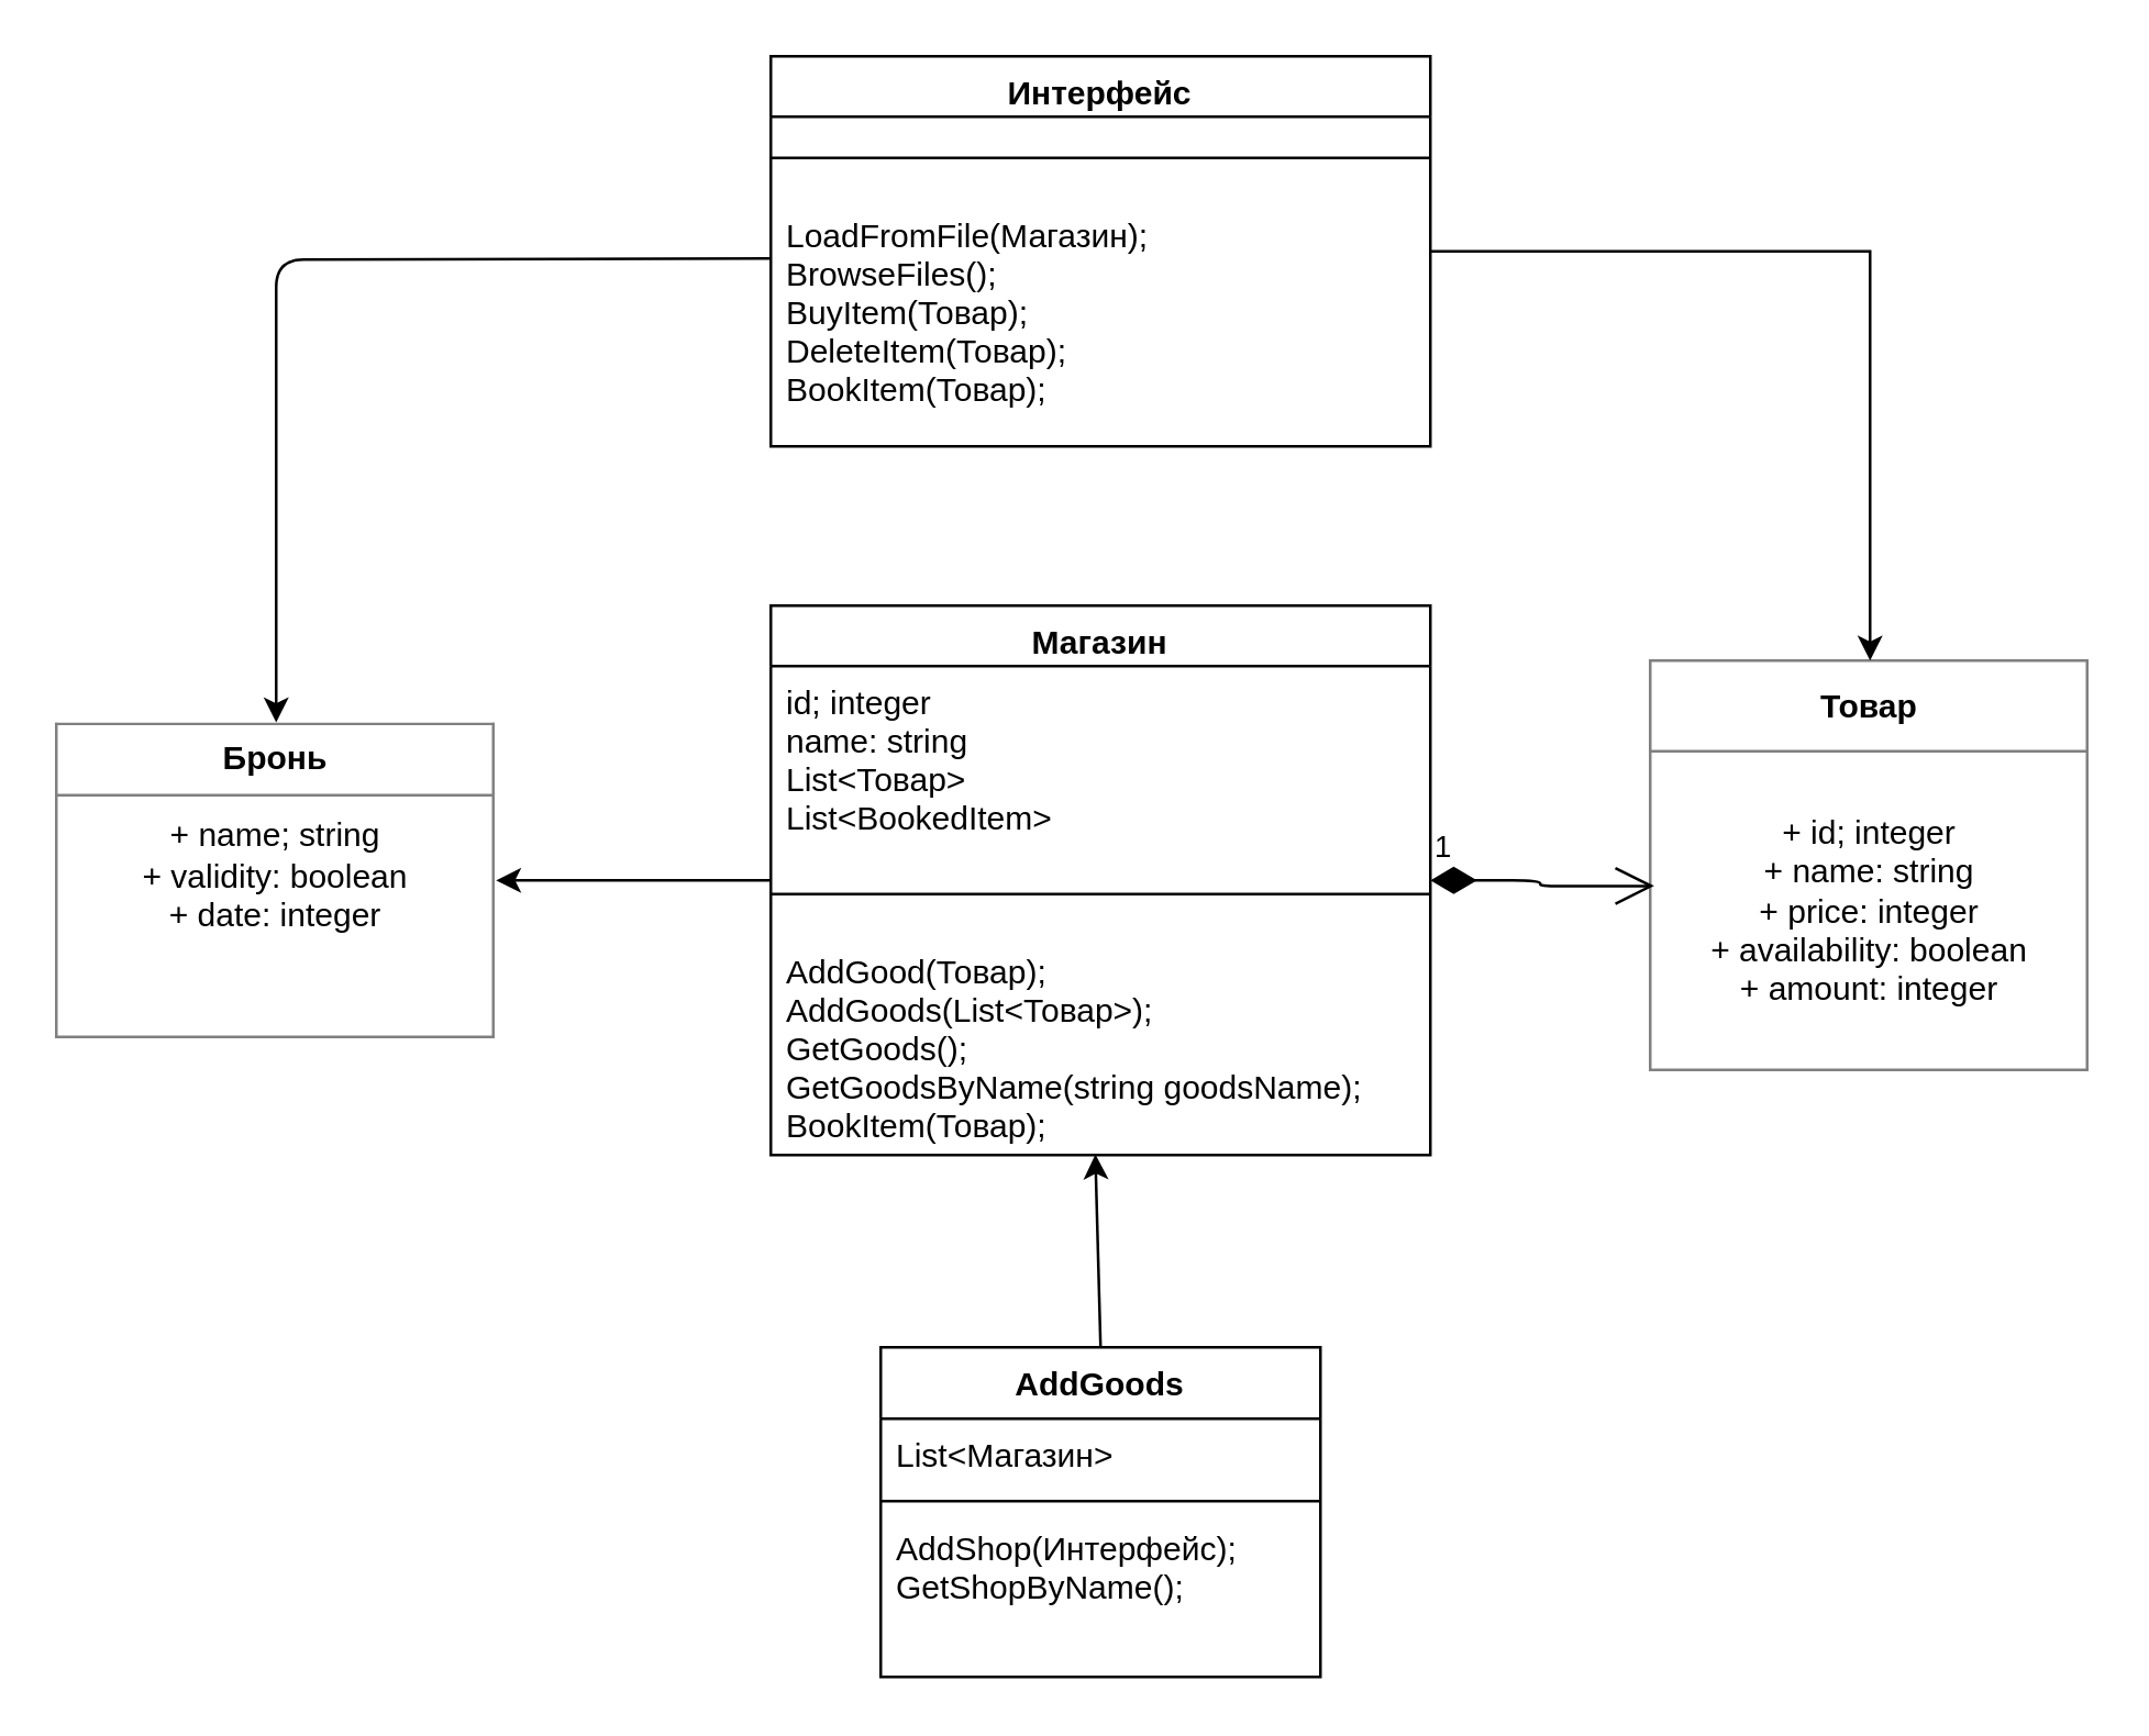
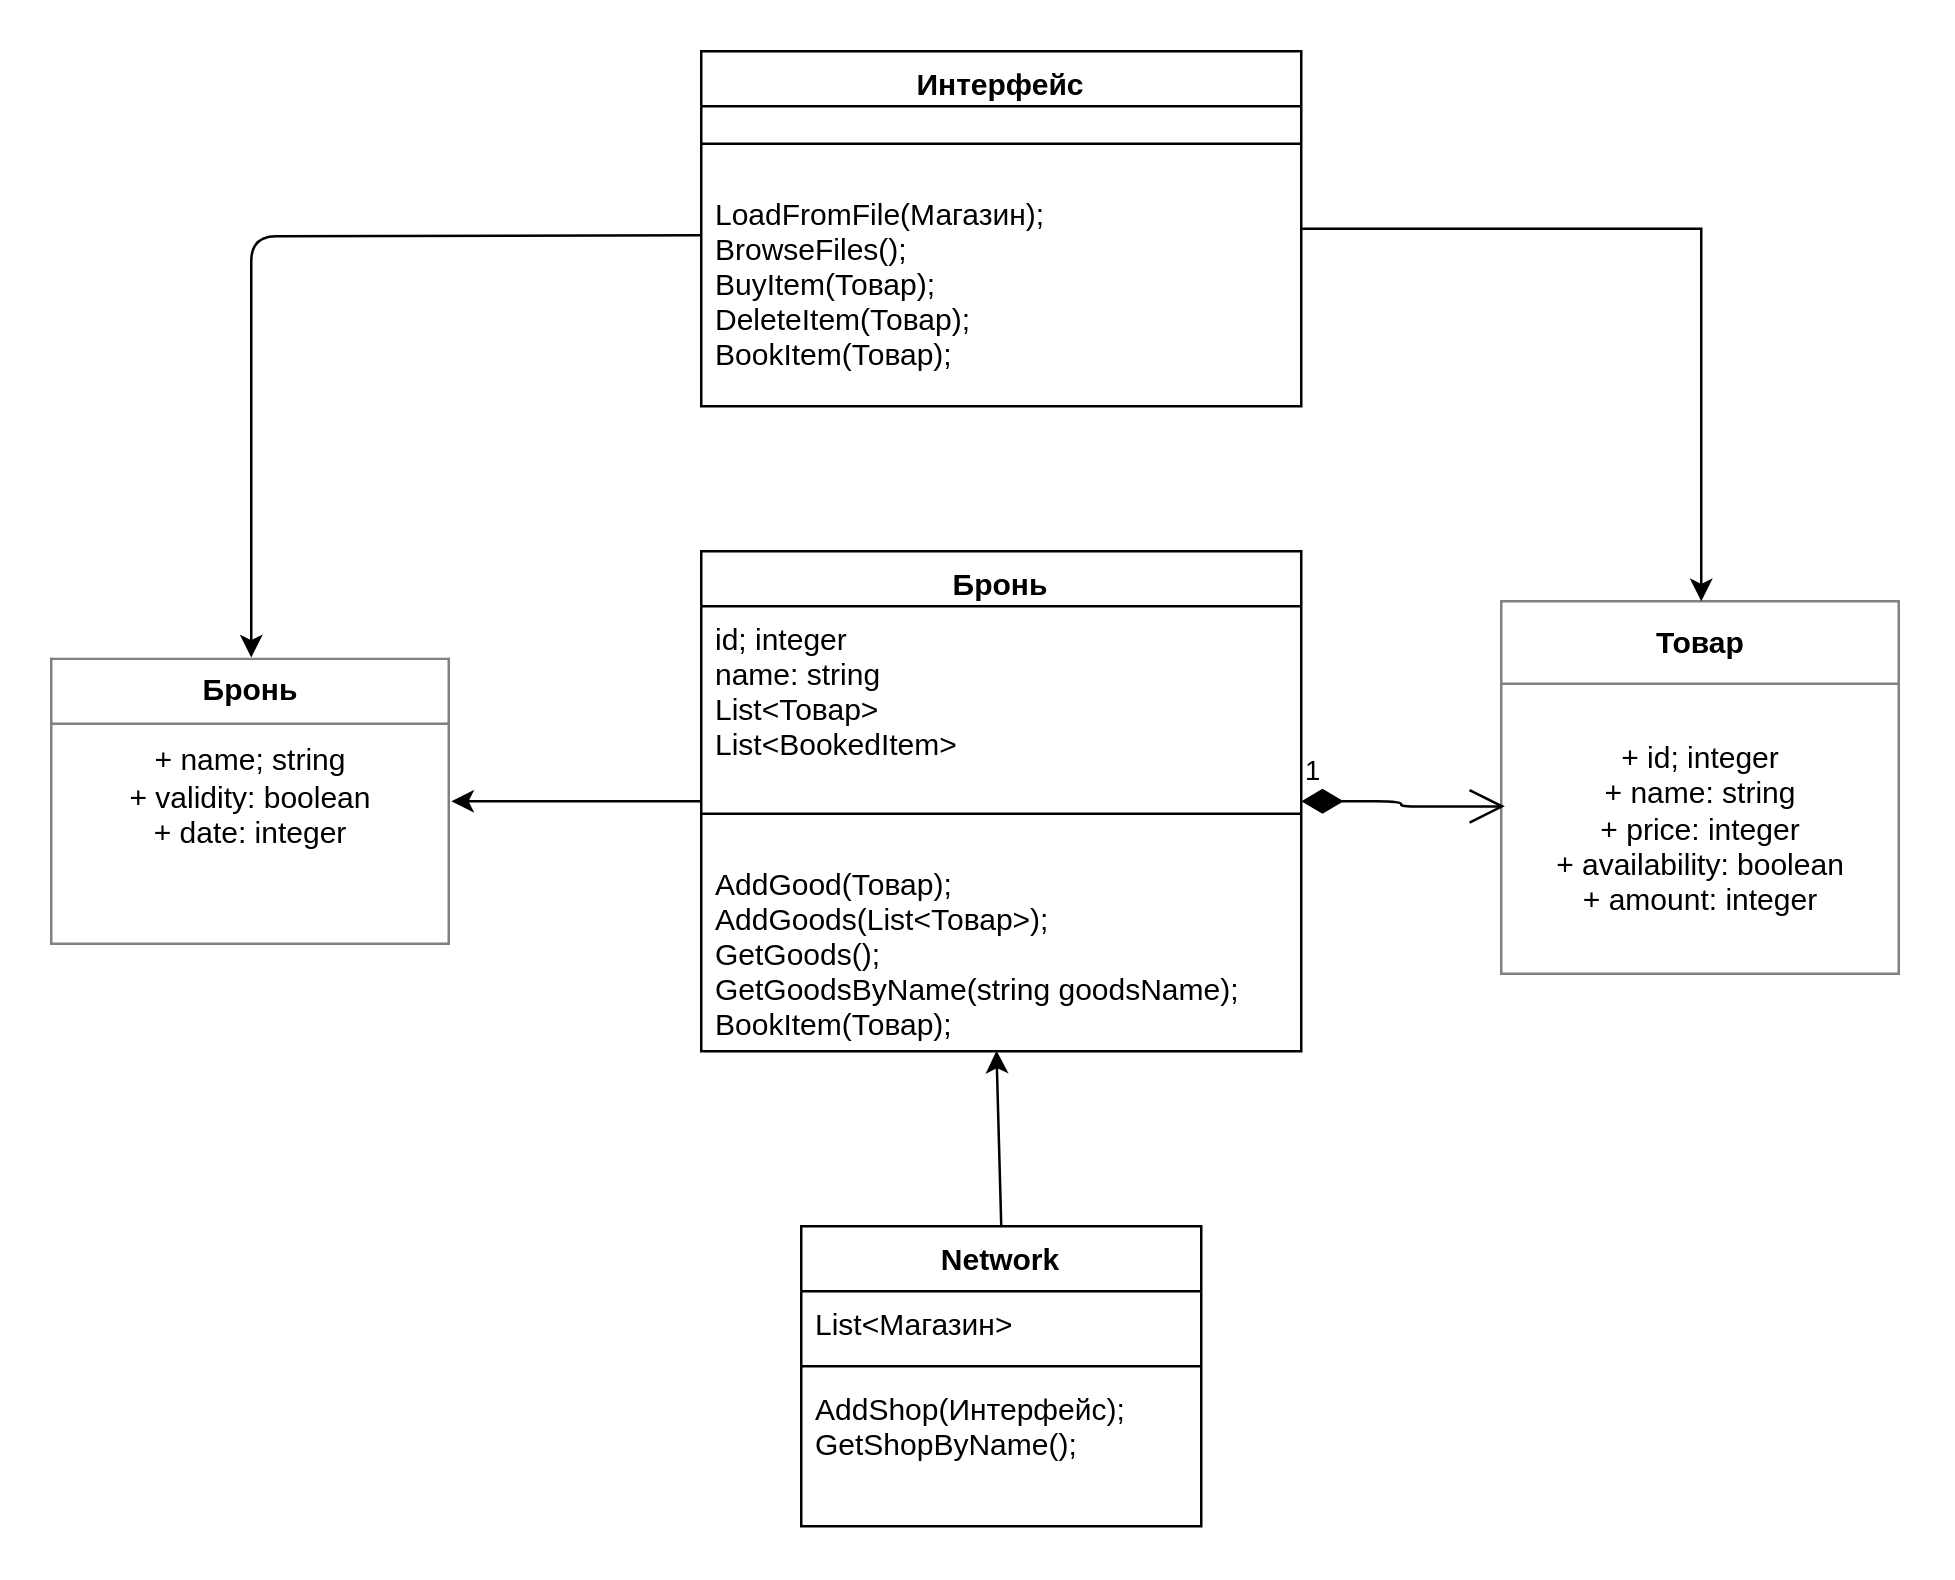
- <mxCell id="5" value="Магазин" style="swimlane;fontStyle=1;align=center;verticalAlign=top;childLayout=stackLayout;horizontal=1;startSize=22;horizontalStack=0;resizeParent=1;resizeParentMax=0;resizeLast=0;collapsible=1;marginBottom=0;" parent="1" vertex="1"><mxGeometry x="280" y="220" width="240" height="200" as="geometry"><mxRectangle x="97" y="280" width="80" height="22" as="alternateBounds" /></mxGeometry></mxCell>
+ <mxCell id="5" value="Бронь" style="swimlane;fontStyle=1;align=center;verticalAlign=top;childLayout=stackLayout;horizontal=1;startSize=22;horizontalStack=0;resizeParent=1;resizeParentMax=0;resizeLast=0;collapsible=1;marginBottom=0;" parent="1" vertex="1"><mxGeometry x="280" y="220" width="240" height="200" as="geometry"><mxRectangle x="97" y="280" width="80" height="22" as="alternateBounds" /></mxGeometry></mxCell>
- <mxCell id="9" value="AddGoods" style="swimlane;fontStyle=1;align=center;verticalAlign=top;childLayout=stackLayout;horizontal=1;startSize=26;horizontalStack=0;resizeParent=1;resizeParentMax=0;resizeLast=0;collapsible=1;marginBottom=0;" parent="1" vertex="1"><mxGeometry x="320" y="490" width="160" height="120" as="geometry" /></mxCell>
+ <mxCell id="9" value="Network" style="swimlane;fontStyle=1;align=center;verticalAlign=top;childLayout=stackLayout;horizontal=1;startSize=26;horizontalStack=0;resizeParent=1;resizeParentMax=0;resizeLast=0;collapsible=1;marginBottom=0;" parent="1" vertex="1"><mxGeometry x="320" y="490" width="160" height="120" as="geometry" /></mxCell>
